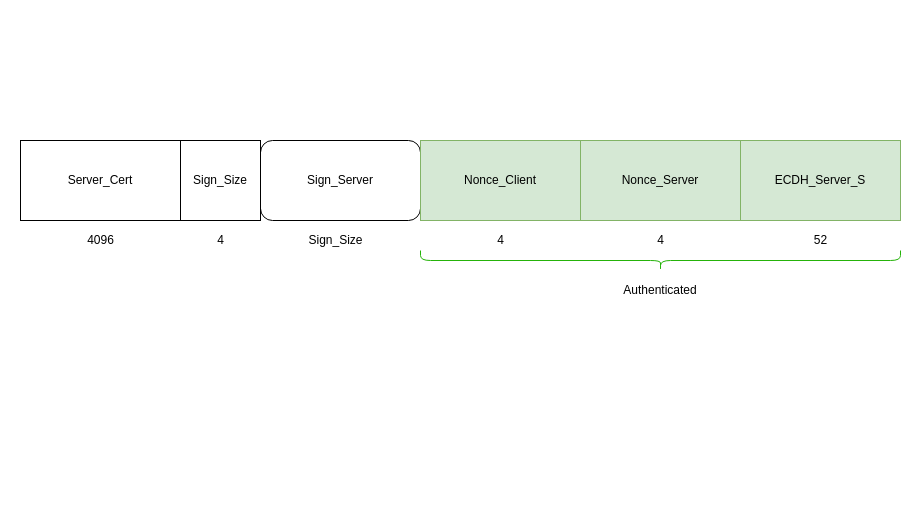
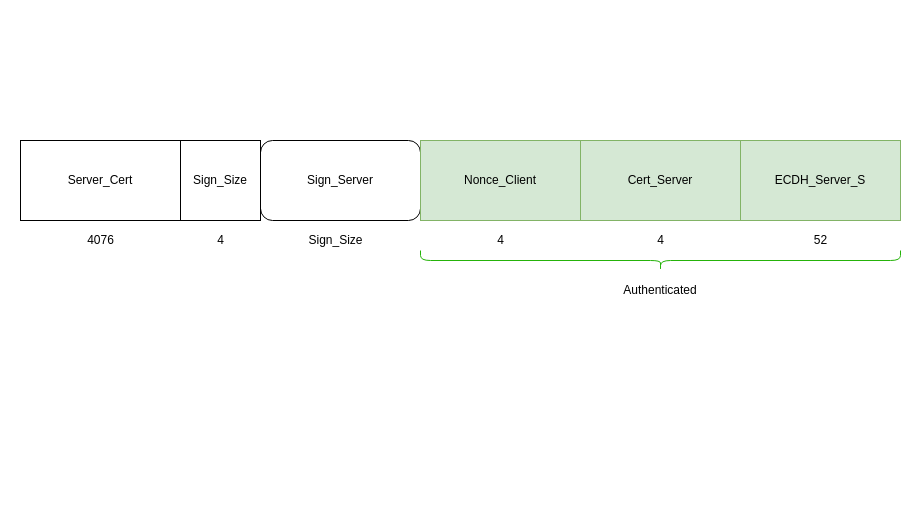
- <mxCell id="4" value="Nonce_Server" style="rounded=0;whiteSpace=wrap;html=1;fillColor=#d5e8d4;strokeColor=#82b366;" parent="1" vertex="1"><mxGeometry x="580" y="140" width="160" height="80" as="geometry" /></mxCell>
+ <mxCell id="4" value="Cert_Server" style="rounded=0;whiteSpace=wrap;html=1;fillColor=#d5e8d4;strokeColor=#82b366;" parent="1" vertex="1"><mxGeometry x="580" y="140" width="160" height="80" as="geometry" /></mxCell>
- <mxCell id="12" value="4096" style="text;html=1;align=center;verticalAlign=middle;resizable=0;points=[];autosize=1;strokeColor=none;" parent="1" vertex="1"><mxGeometry x="80" y="230" width="40" height="20" as="geometry" /></mxCell>
+ <mxCell id="12" value="4076" style="text;html=1;align=center;verticalAlign=middle;resizable=0;points=[];autosize=1;strokeColor=none;" parent="1" vertex="1"><mxGeometry x="80" y="230" width="40" height="20" as="geometry" /></mxCell>
